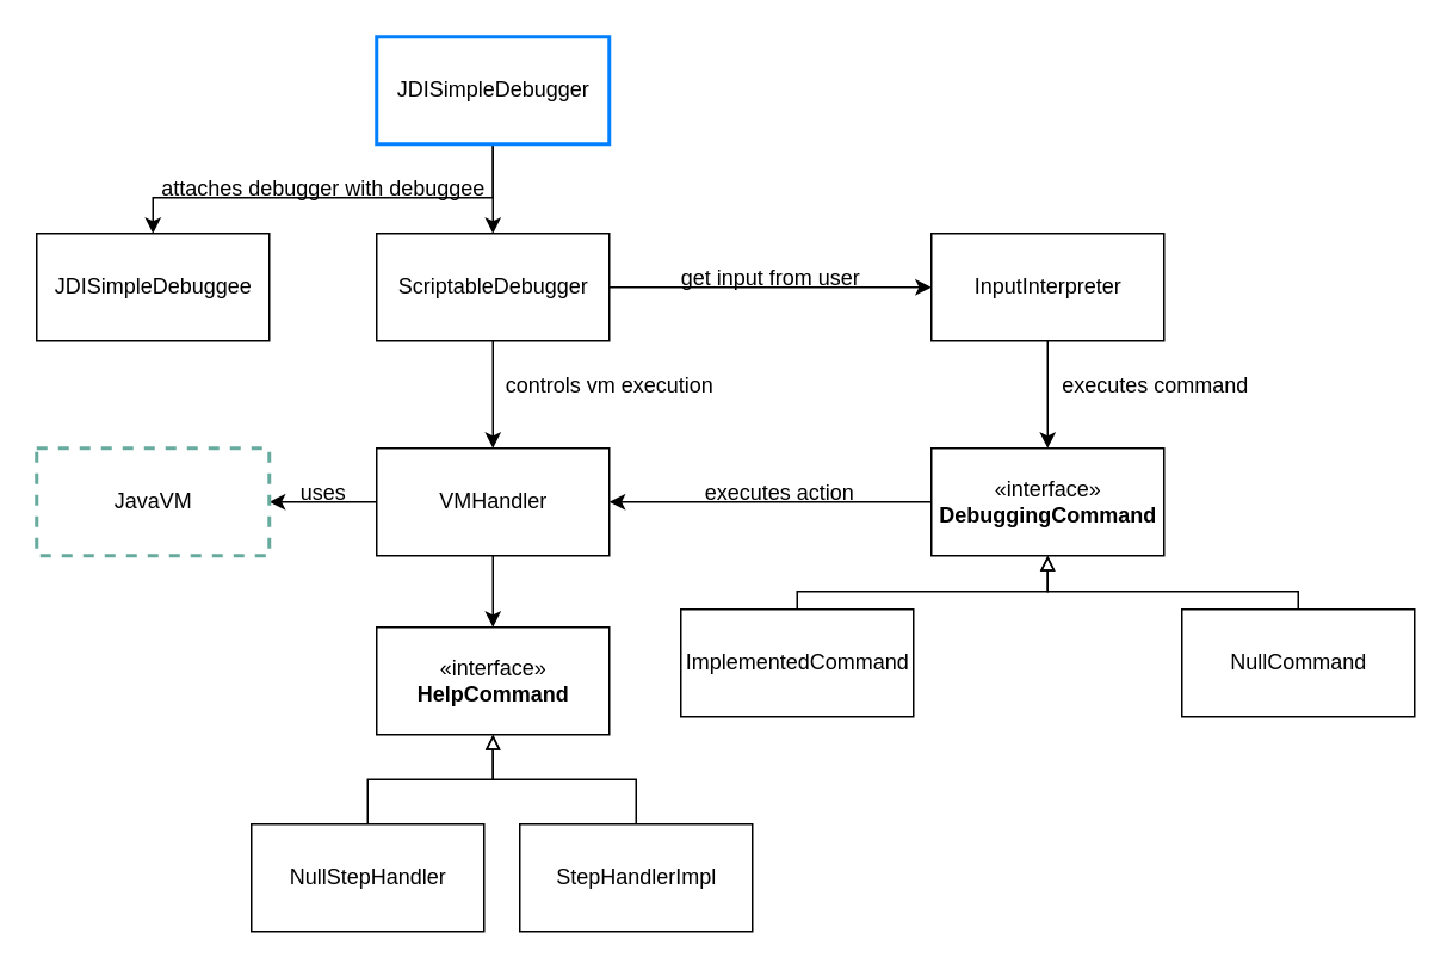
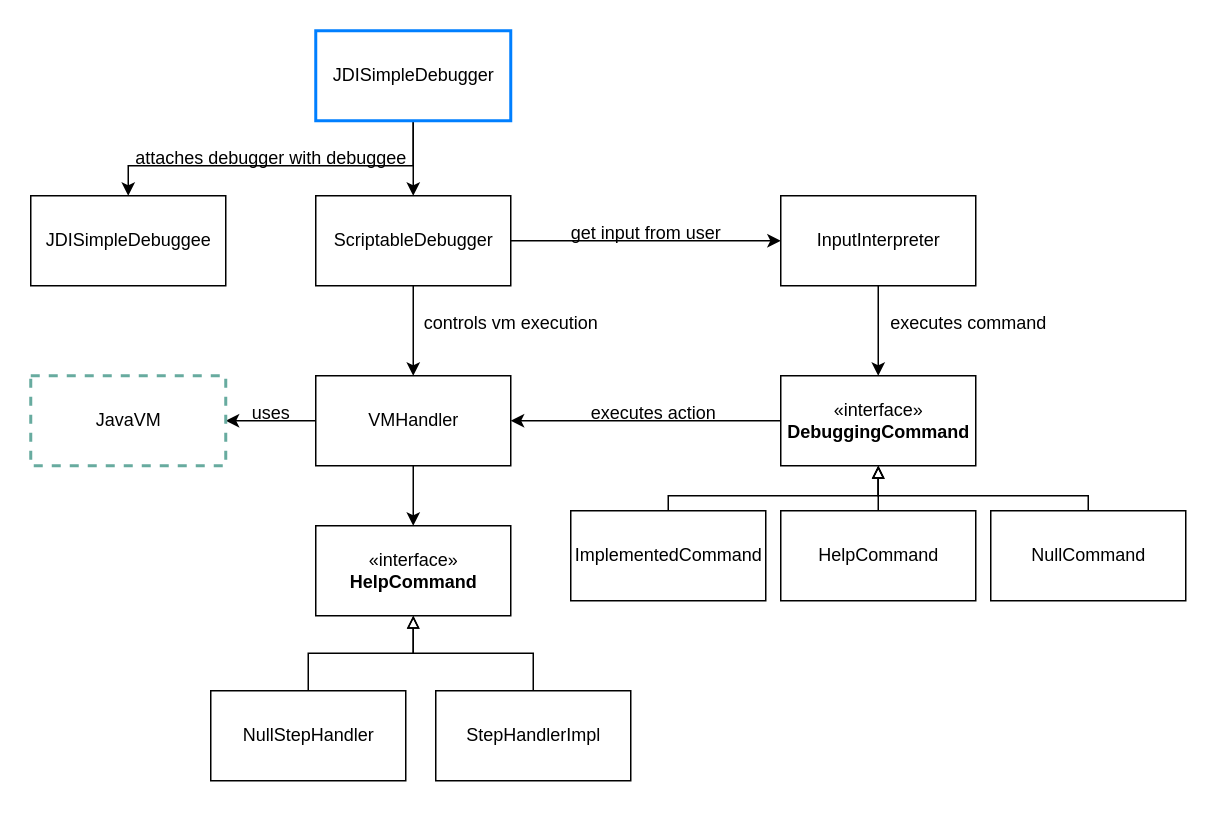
+ <mxCell id="33" style="edgeStyle=orthogonalEdgeStyle;rounded=0;orthogonalLoop=1;jettySize=auto;html=1;endArrow=block;endFill=0;" edge="1" parent="27" source="34" target="28"><mxGeometry relative="1" as="geometry" /></mxCell>
+ <mxCell id="34" value="HelpCommand" style="html=1;" vertex="1" parent="27"><mxGeometry x="140" y="90" width="130" height="60" as="geometry" /></mxCell>
